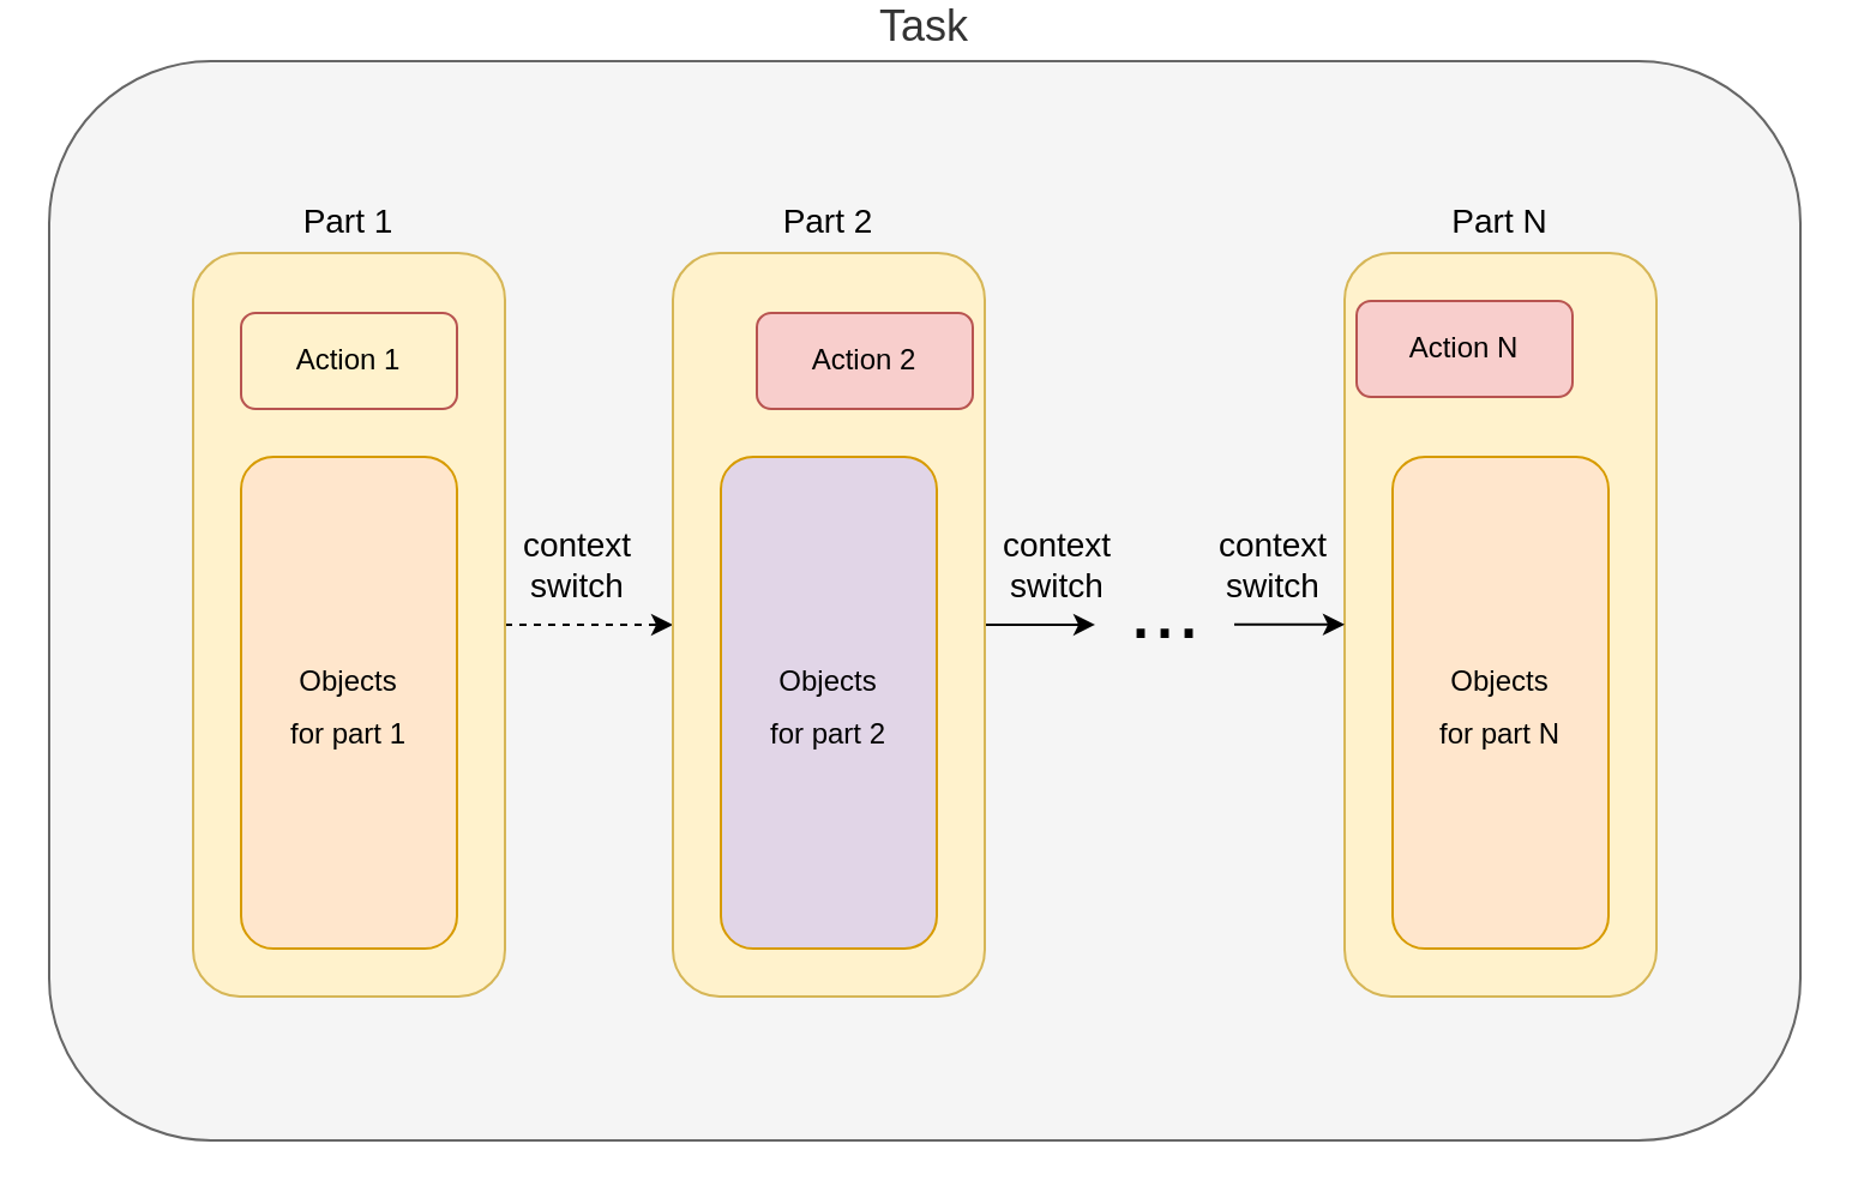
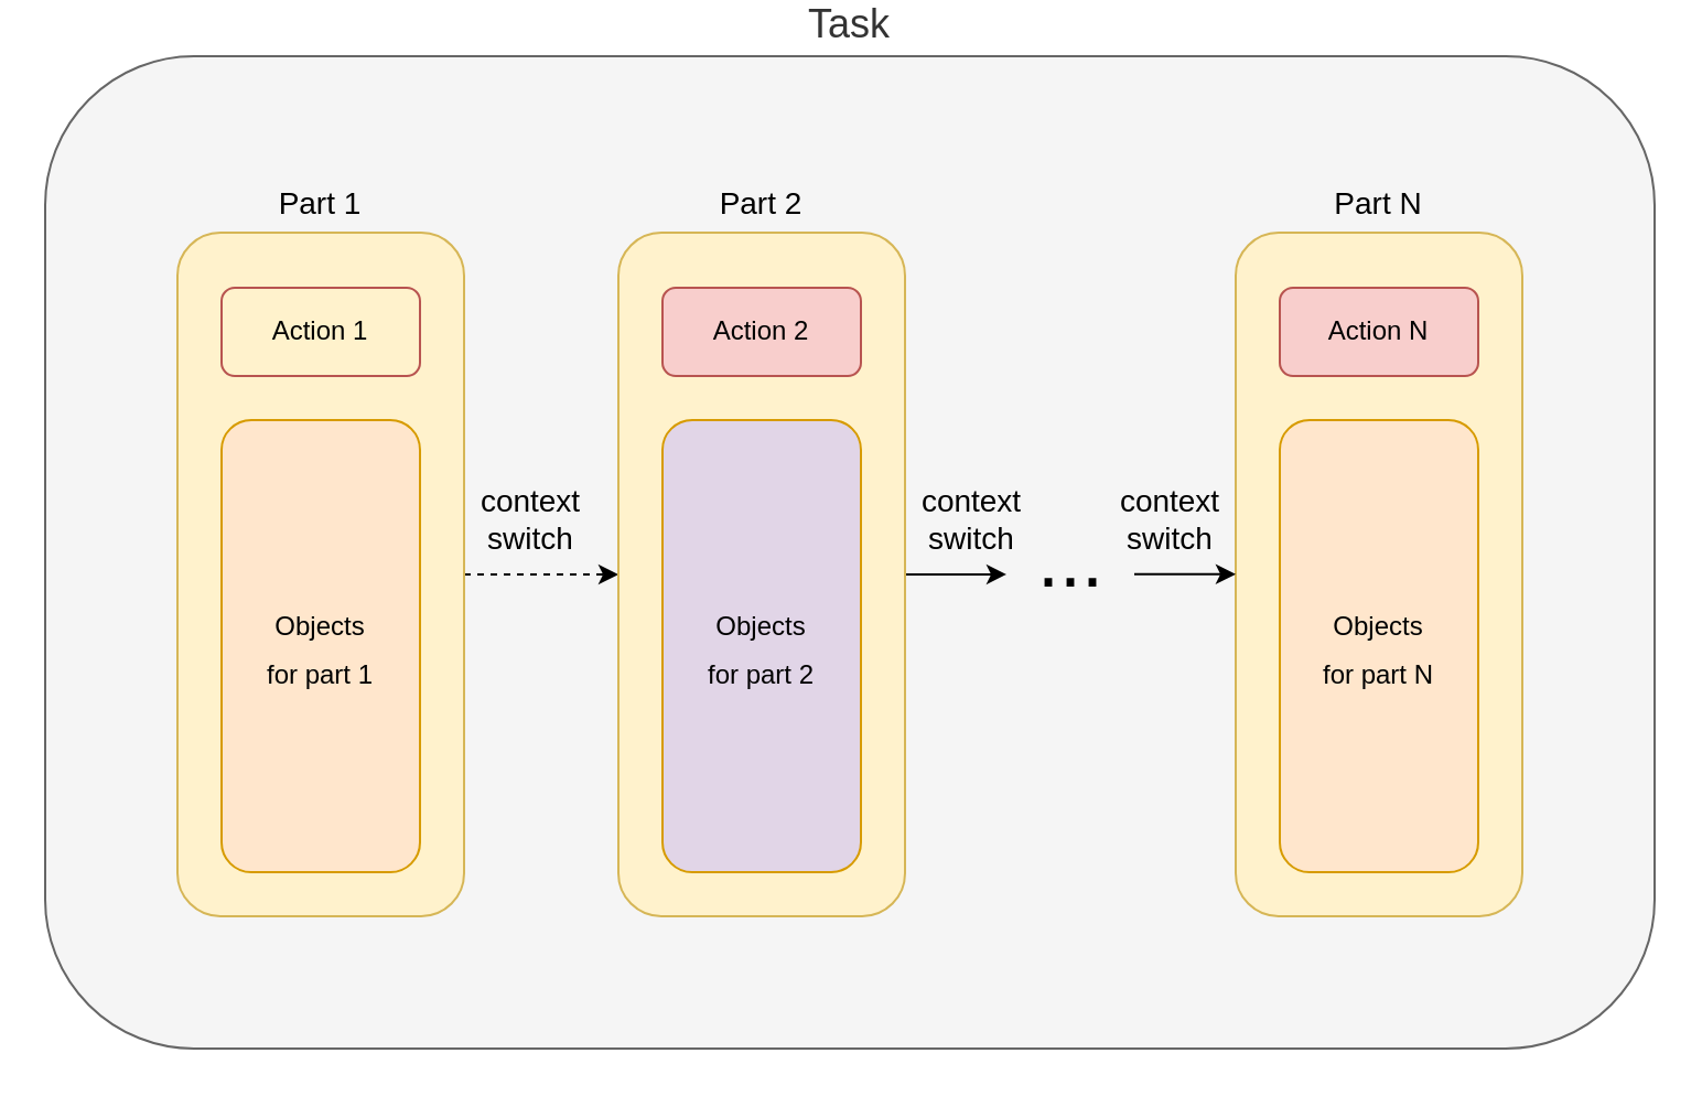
- <mxCell id="14" value="Action N" style="rounded=1;whiteSpace=wrap;html=1;fillColor=#f8cecc;strokeColor=#b85450;" parent="1" vertex="1"><mxGeometry x="565" y="120" width="90" height="40" as="geometry" /></mxCell>
+ <mxCell id="14" value="Action N" style="rounded=1;whiteSpace=wrap;html=1;fillColor=#f8cecc;strokeColor=#b85450;" parent="1" vertex="1"><mxGeometry x="580" y="125" width="90" height="40" as="geometry" /></mxCell>
- <mxCell id="10" value="Action 2" style="rounded=1;whiteSpace=wrap;html=1;fillColor=#f8cecc;strokeColor=#b85450;" parent="1" vertex="1"><mxGeometry x="315" y="125" width="90" height="40" as="geometry" /></mxCell>
+ <mxCell id="10" value="Action 2" style="rounded=1;whiteSpace=wrap;html=1;fillColor=#f8cecc;strokeColor=#b85450;" parent="1" vertex="1"><mxGeometry x="300" y="125" width="90" height="40" as="geometry" /></mxCell>
